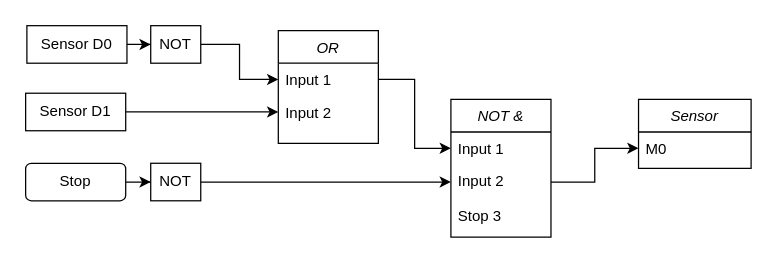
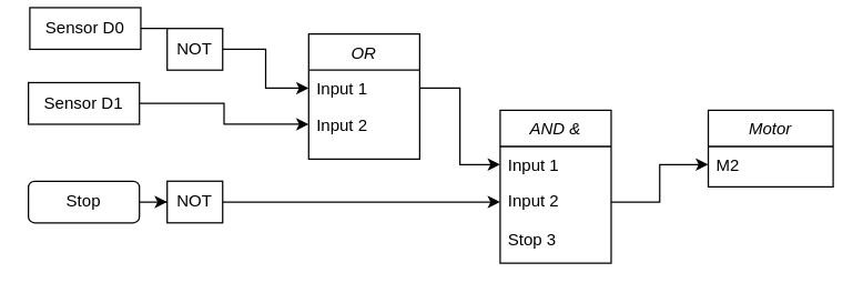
- <mxCell id="7" value="Sensor D0" style="rounded=0;whiteSpace=wrap;html=1;" vertex="1" parent="1"><mxGeometry x="21" y="20" width="80" height="30" as="geometry" /></mxCell>
+ <mxCell id="7" value="Sensor D0" style="rounded=0;whiteSpace=wrap;html=1;" vertex="1" parent="1"><mxGeometry x="21" y="5" width="80" height="30" as="geometry" /></mxCell>
- <mxCell id="9" value="Sensor D1" style="rounded=0;whiteSpace=wrap;html=1;" vertex="1" parent="1"><mxGeometry x="20" y="74" width="80" height="30" as="geometry" /></mxCell>
+ <mxCell id="9" value="Sensor D1" style="rounded=0;whiteSpace=wrap;html=1;" vertex="1" parent="1"><mxGeometry x="20" y="59" width="80" height="30" as="geometry" /></mxCell>
- <mxCell id="2" value="NOT &amp;" style="swimlane;fontStyle=2;align=center;verticalAlign=top;childLayout=stackLayout;horizontal=1;startSize=26;horizontalStack=0;resizeParent=1;resizeLast=0;collapsible=1;marginBottom=0;rounded=0;shadow=0;strokeWidth=1;" parent="1" vertex="1"><mxGeometry x="360" y="79" width="80" height="110" as="geometry"><mxRectangle x="230" y="140" width="160" height="26" as="alternateBounds" /></mxGeometry></mxCell>
+ <mxCell id="2" value="AND &amp;" style="swimlane;fontStyle=2;align=center;verticalAlign=top;childLayout=stackLayout;horizontal=1;startSize=26;horizontalStack=0;resizeParent=1;resizeLast=0;collapsible=1;marginBottom=0;rounded=0;shadow=0;strokeWidth=1;" parent="1" vertex="1"><mxGeometry x="360" y="79" width="80" height="110" as="geometry"><mxRectangle x="230" y="140" width="160" height="26" as="alternateBounds" /></mxGeometry></mxCell>
- <mxCell id="13" value="Sensor" style="swimlane;fontStyle=2;align=center;verticalAlign=top;childLayout=stackLayout;horizontal=1;startSize=26;horizontalStack=0;resizeParent=1;resizeLast=0;collapsible=1;marginBottom=0;rounded=0;shadow=0;strokeWidth=1;" vertex="1" parent="1"><mxGeometry x="510" y="79" width="90" height="55" as="geometry"><mxRectangle x="230" y="140" width="160" height="26" as="alternateBounds" /></mxGeometry></mxCell>
+ <mxCell id="13" value="Motor" style="swimlane;fontStyle=2;align=center;verticalAlign=top;childLayout=stackLayout;horizontal=1;startSize=26;horizontalStack=0;resizeParent=1;resizeLast=0;collapsible=1;marginBottom=0;rounded=0;shadow=0;strokeWidth=1;" vertex="1" parent="1"><mxGeometry x="510" y="79" width="90" height="55" as="geometry"><mxRectangle x="230" y="140" width="160" height="26" as="alternateBounds" /></mxGeometry></mxCell>
- <mxCell id="14" value="M0" style="text;align=left;verticalAlign=top;spacingLeft=4;spacingRight=4;overflow=hidden;rotatable=0;points=[[0,0.5],[1,0.5]];portConstraint=eastwest;" vertex="1" parent="13"><mxGeometry y="26" width="90" height="26" as="geometry" /></mxCell>
+ <mxCell id="14" value="M2" style="text;align=left;verticalAlign=top;spacingLeft=4;spacingRight=4;overflow=hidden;rotatable=0;points=[[0,0.5],[1,0.5]];portConstraint=eastwest;" vertex="1" parent="13"><mxGeometry y="26" width="90" height="26" as="geometry" /></mxCell>
